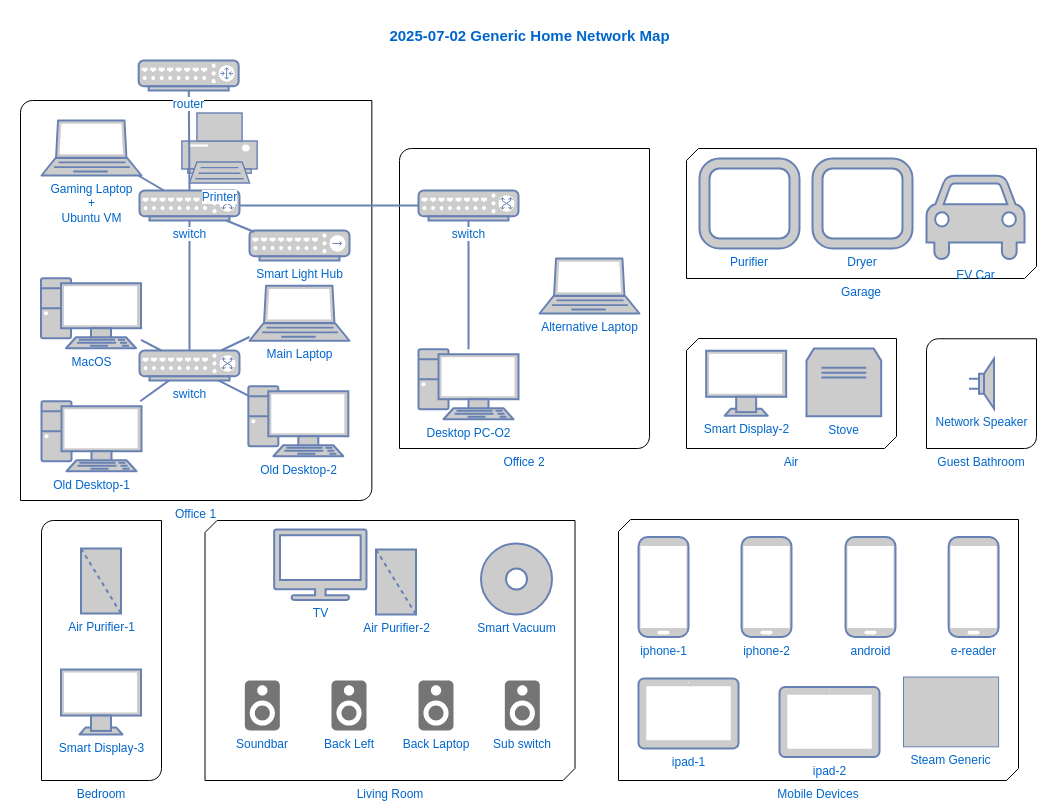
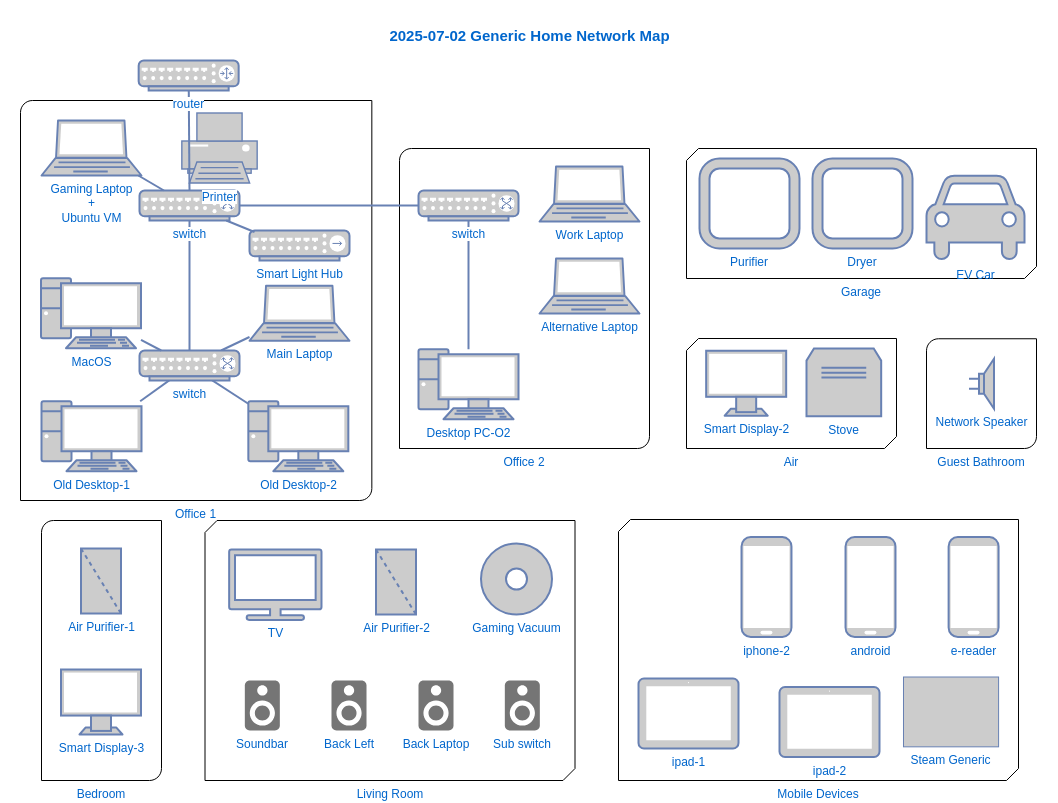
+ <mxCell id="46" value="Work Laptop" style="fontColor=#0066CC;verticalAlign=top;verticalLabelPosition=bottom;labelPosition=center;align=center;html=1;outlineConnect=0;fillColor=#CCCCCC;strokeColor=#6881B3;gradientColor=none;gradientDirection=north;strokeWidth=2;shape=mxgraph.networks.laptop;" parent="1" vertex="1"><mxGeometry x="539" y="166" width="100" height="55" as="geometry" /></mxCell>
- <mxCell id="16" value="Old Desktop-2" style="fontColor=#0066CC;verticalAlign=top;verticalLabelPosition=bottom;labelPosition=center;align=center;html=1;fillColor=#CCCCCC;strokeColor=#6881B3;gradientColor=none;gradientDirection=north;strokeWidth=2;shape=mxgraph.networks.pc;rounded=1;shadow=0;comic=0;labelBackgroundColor=#ffffff;" parent="1" vertex="1"><mxGeometry x="247.83" y="385.75" width="100" height="70" as="geometry" /></mxCell>
+ <mxCell id="16" value="Old Desktop-2" style="fontColor=#0066CC;verticalAlign=top;verticalLabelPosition=bottom;labelPosition=center;align=center;html=1;fillColor=#CCCCCC;strokeColor=#6881B3;gradientColor=none;gradientDirection=north;strokeWidth=2;shape=mxgraph.networks.pc;rounded=1;shadow=0;comic=0;labelBackgroundColor=#ffffff;" parent="1" vertex="1"><mxGeometry x="247.83" y="400.75" width="100" height="70" as="geometry" /></mxCell>
- <mxCell id="29" value="TV" style="sketch=0;pointerEvents=1;shadow=0;dashed=0;html=1;strokeColor=#6881B3;fillColor=#CCCCCC;labelPosition=center;verticalLabelPosition=bottom;verticalAlign=top;outlineConnect=0;align=center;shape=mxgraph.office.devices.tv;fontColor=#0066CC;strokeWidth=2;" parent="1" vertex="1"><mxGeometry x="273.66" y="529" width="92.33" height="70.42" as="geometry" /></mxCell>
+ <mxCell id="29" value="TV" style="sketch=0;pointerEvents=1;shadow=0;dashed=0;html=1;strokeColor=#6881B3;fillColor=#CCCCCC;labelPosition=center;verticalLabelPosition=bottom;verticalAlign=top;outlineConnect=0;align=center;shape=mxgraph.office.devices.tv;fontColor=#0066CC;strokeWidth=2;" parent="1" vertex="1"><mxGeometry x="228.66" y="549" width="92.33" height="70.42" as="geometry" /></mxCell>
- <mxCell id="23" value="iphone-1" style="fontColor=#0066CC;verticalAlign=top;verticalLabelPosition=bottom;labelPosition=center;align=center;html=1;outlineConnect=0;fillColor=#CCCCCC;strokeColor=#6881B3;gradientColor=none;gradientDirection=north;strokeWidth=2;shape=mxgraph.networks.mobile;" parent="1" vertex="1"><mxGeometry x="638" y="536.5" width="50" height="100" as="geometry" /></mxCell>
- <mxCell id="42" value="Smart Vacuum" style="verticalLabelPosition=bottom;verticalAlign=top;html=1;shape=mxgraph.basic.donut;dx=25;fontColor=#0066CC;strokeWidth=2;strokeColor=#6881B3;fillColor=#CCCCCC;" parent="1" vertex="1"><mxGeometry x="480.5" y="543" width="71" height="71" as="geometry" /></mxCell>
+ <mxCell id="42" value="Gaming Vacuum" style="verticalLabelPosition=bottom;verticalAlign=top;html=1;shape=mxgraph.basic.donut;dx=25;fontColor=#0066CC;strokeWidth=2;strokeColor=#6881B3;fillColor=#CCCCCC;" parent="1" vertex="1"><mxGeometry x="480.5" y="543" width="71" height="71" as="geometry" /></mxCell>
